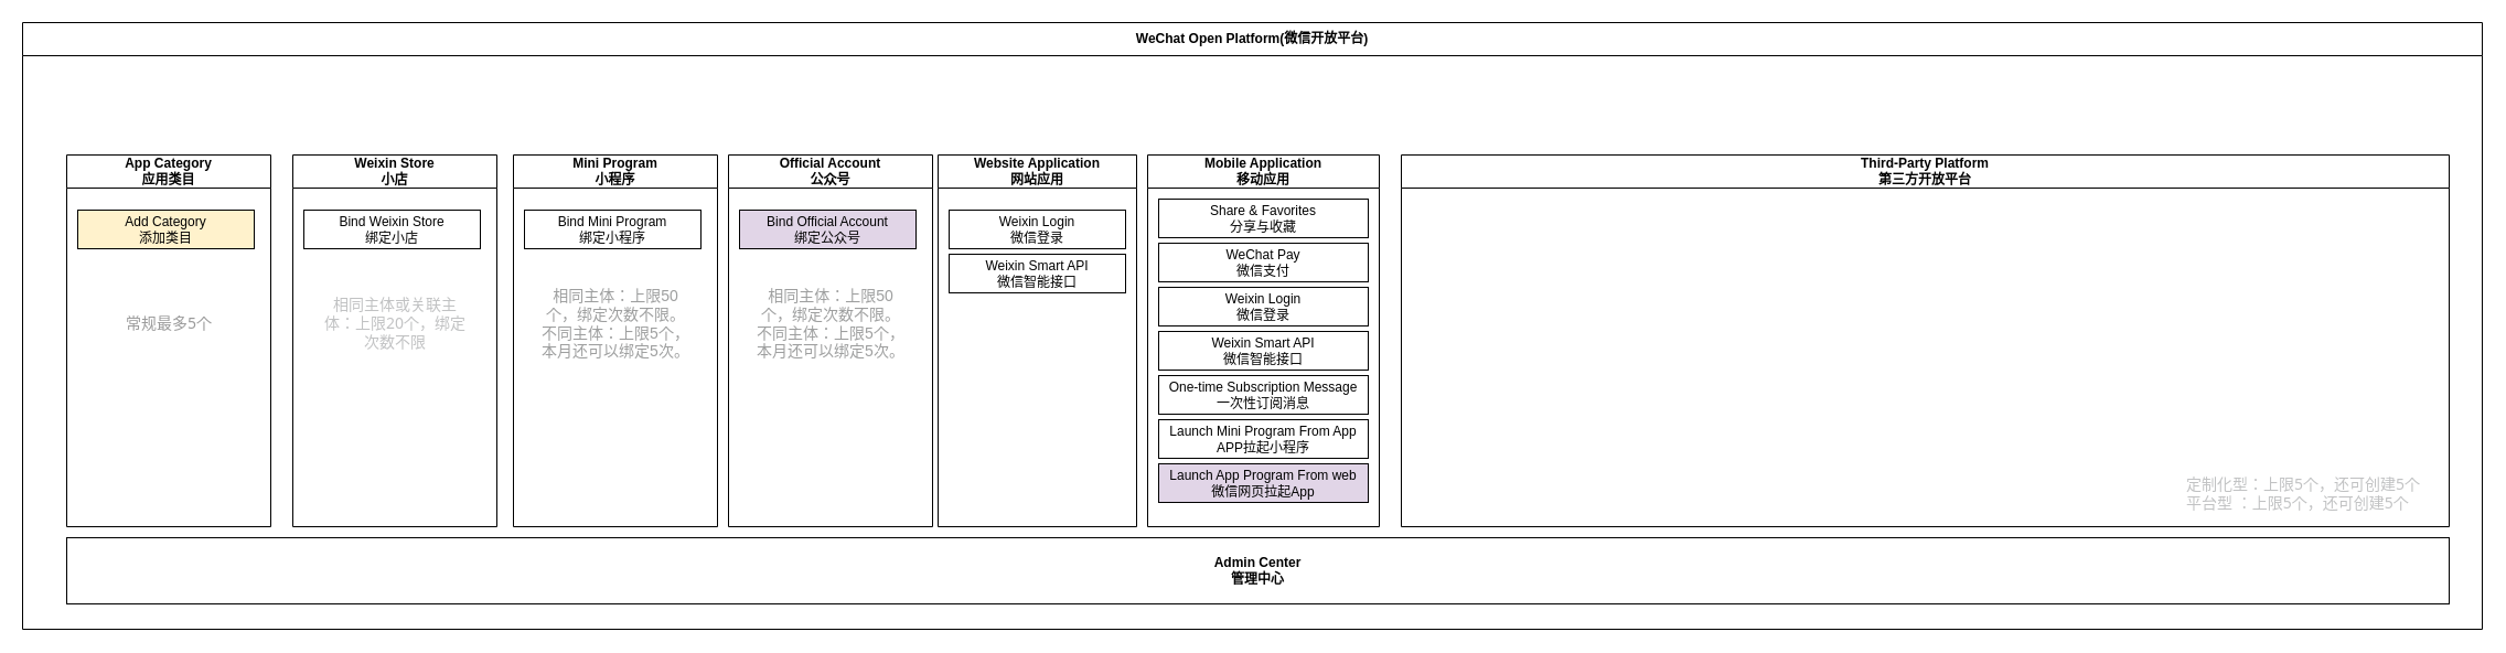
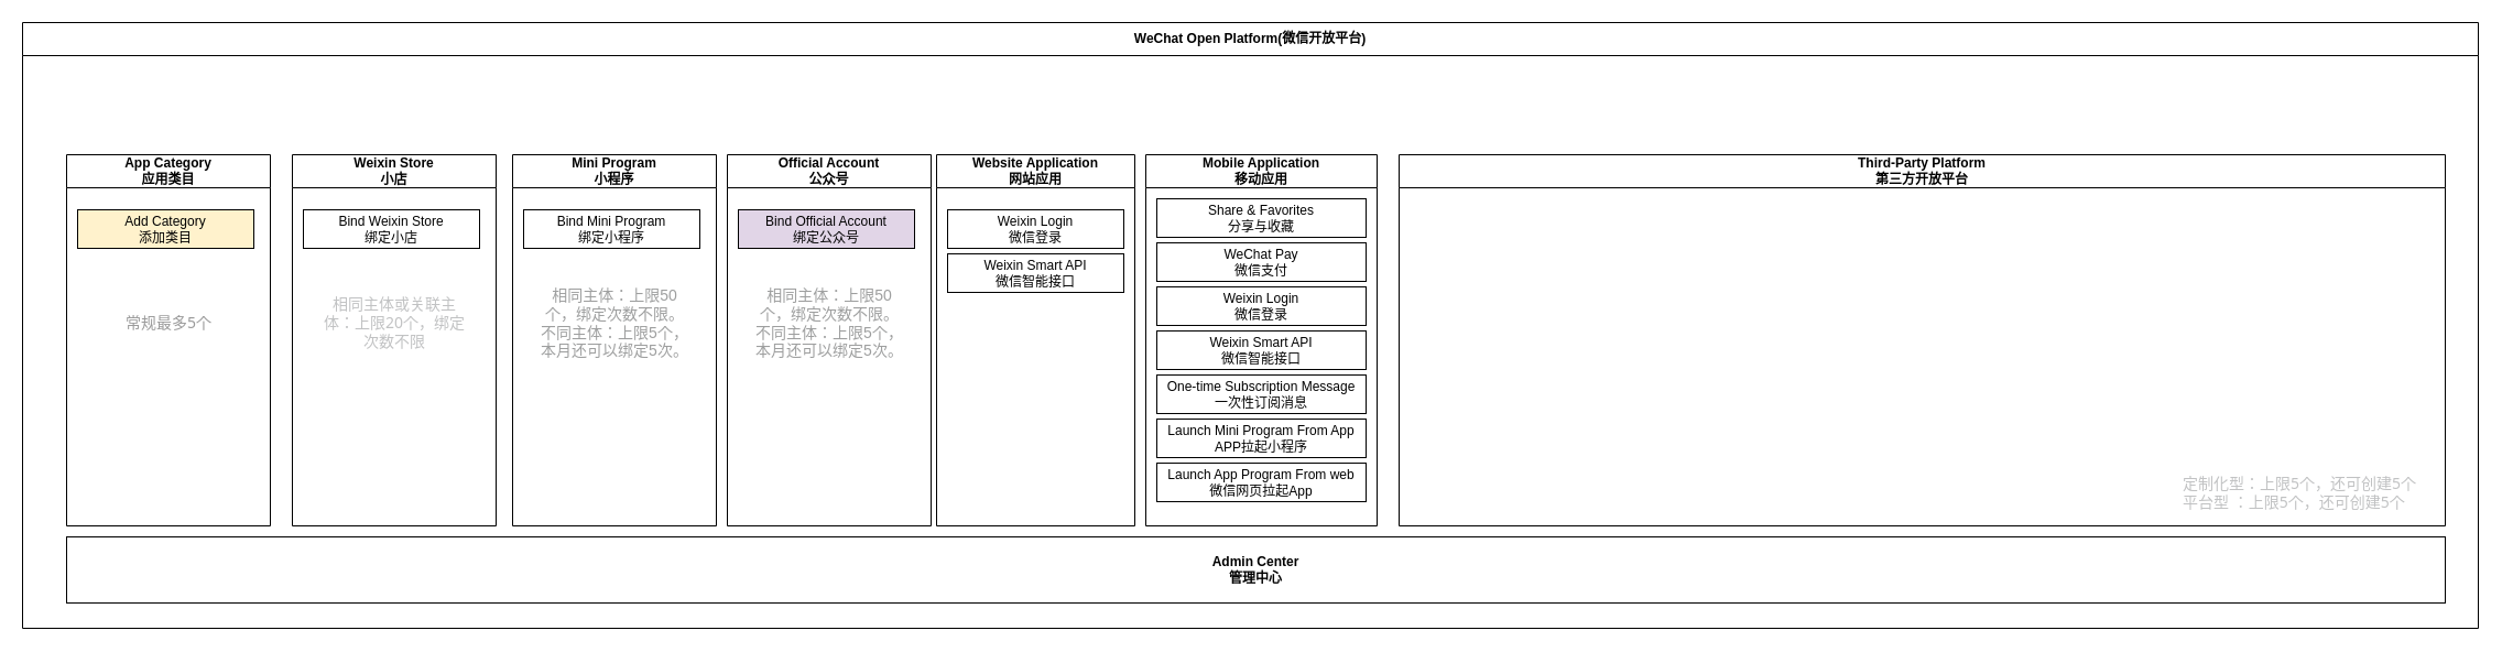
- <mxCell id="13" value="Launch App Program From web&lt;div&gt;微信网页拉起App&lt;/div&gt;" style="rounded=0;whiteSpace=wrap;html=1;flipH=1;flipV=0;fillColor=#e1d5e7;" vertex="1" parent="6"><mxGeometry x="10" y="280" width="190" height="35" as="geometry" /></mxCell>
+ <mxCell id="13" value="Launch App Program From web&lt;div&gt;微信网页拉起App&lt;/div&gt;" style="rounded=0;whiteSpace=wrap;html=1;flipH=1;flipV=0;" vertex="1" parent="6"><mxGeometry x="10" y="280" width="190" height="35" as="geometry" /></mxCell>
